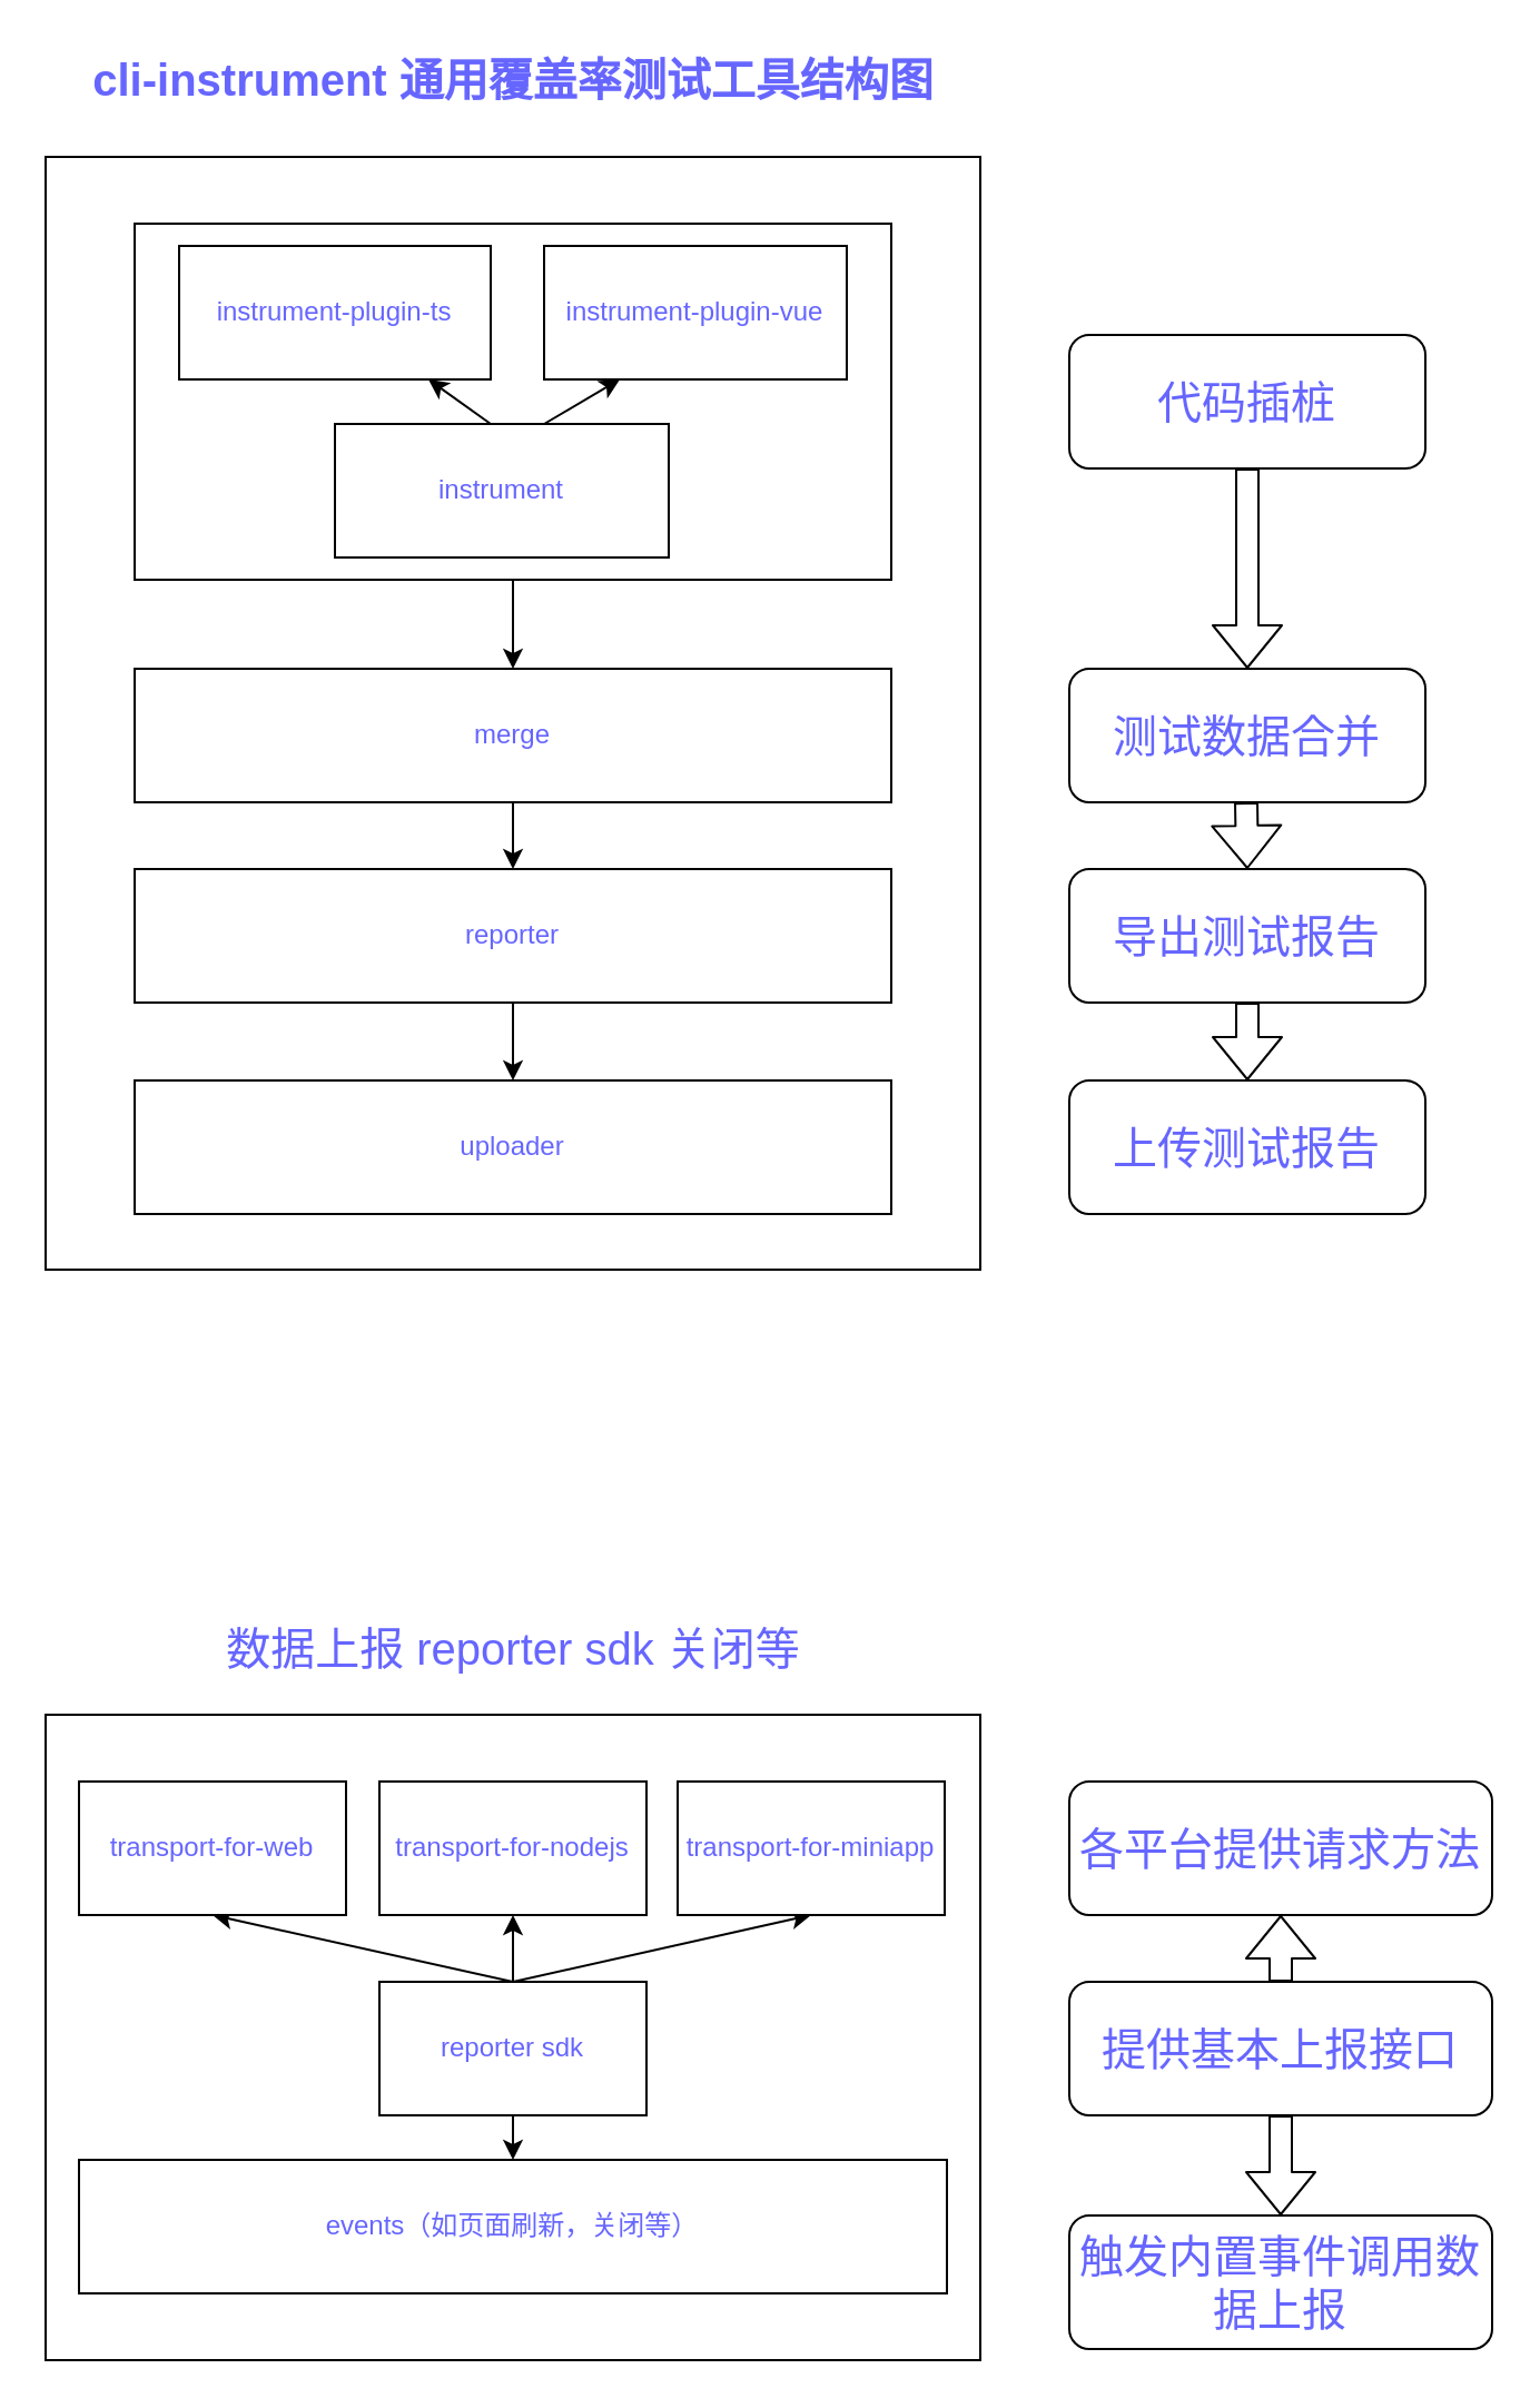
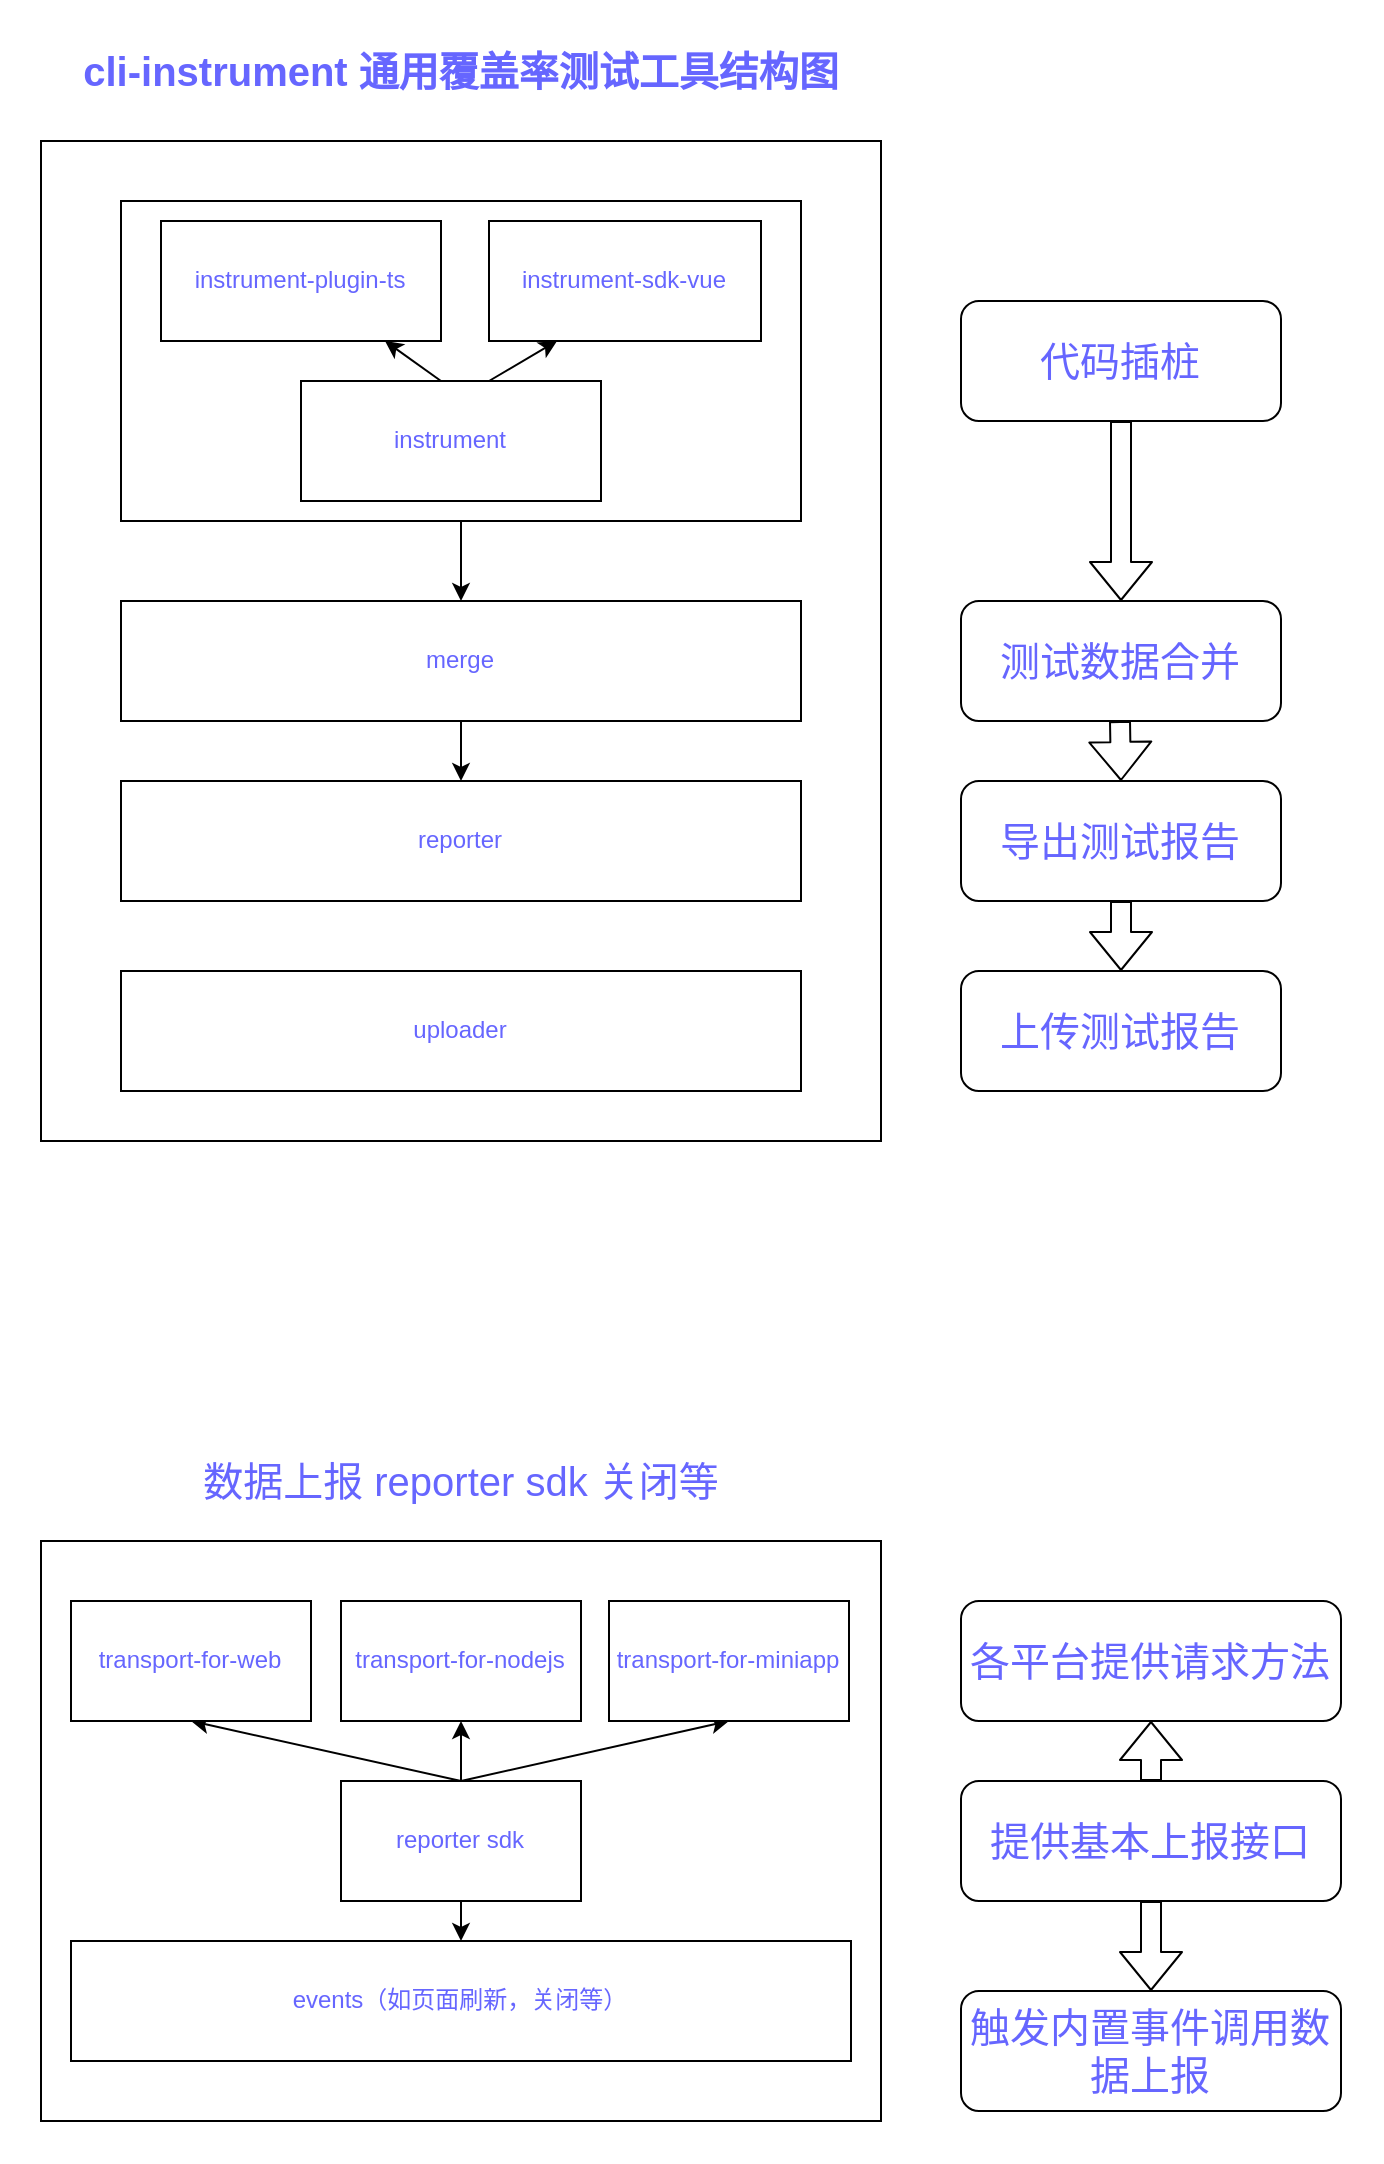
- <mxCell id="7" value="instrument-plugin-vue" style="rounded=0;whiteSpace=wrap;html=1;fontColor=#6666FF;" parent="1" vertex="1"><mxGeometry x="244" y="110" width="136" height="60" as="geometry" /></mxCell>
+ <mxCell id="7" value="instrument-sdk-vue" style="rounded=0;whiteSpace=wrap;html=1;fontColor=#6666FF;" parent="1" vertex="1"><mxGeometry x="244" y="110" width="136" height="60" as="geometry" /></mxCell>
- <mxCell id="15" value="" style="endArrow=classic;html=1;exitX=0.5;exitY=1;exitDx=0;exitDy=0;entryX=0.5;entryY=0;entryDx=0;entryDy=0;fontColor=#6666FF;" parent="1" source="10" target="11" edge="1"><mxGeometry width="50" height="50" relative="1" as="geometry"><mxPoint x="340" y="340" as="sourcePoint" /><mxPoint x="390" y="290" as="targetPoint" /></mxGeometry></mxCell>
